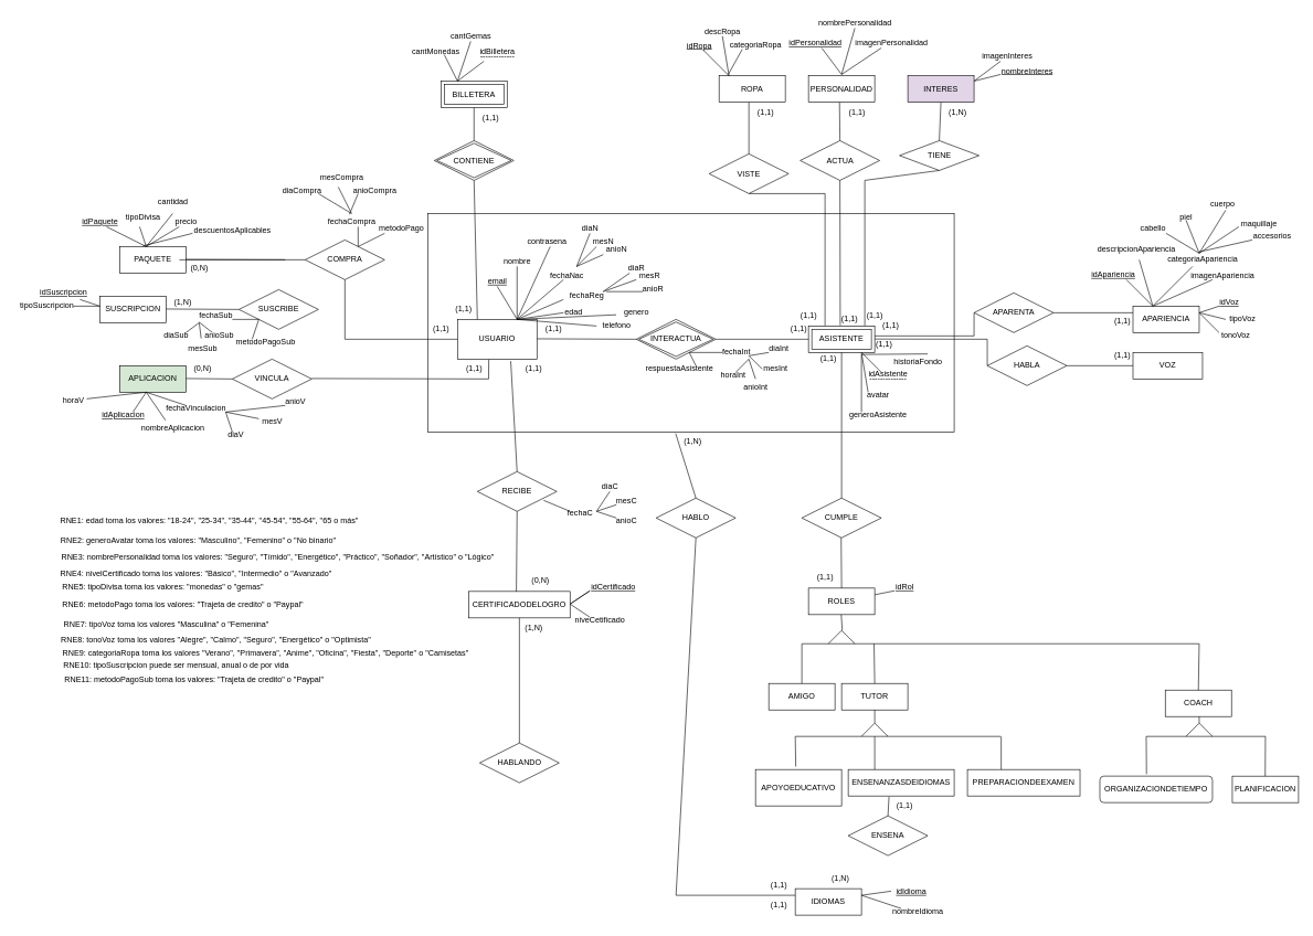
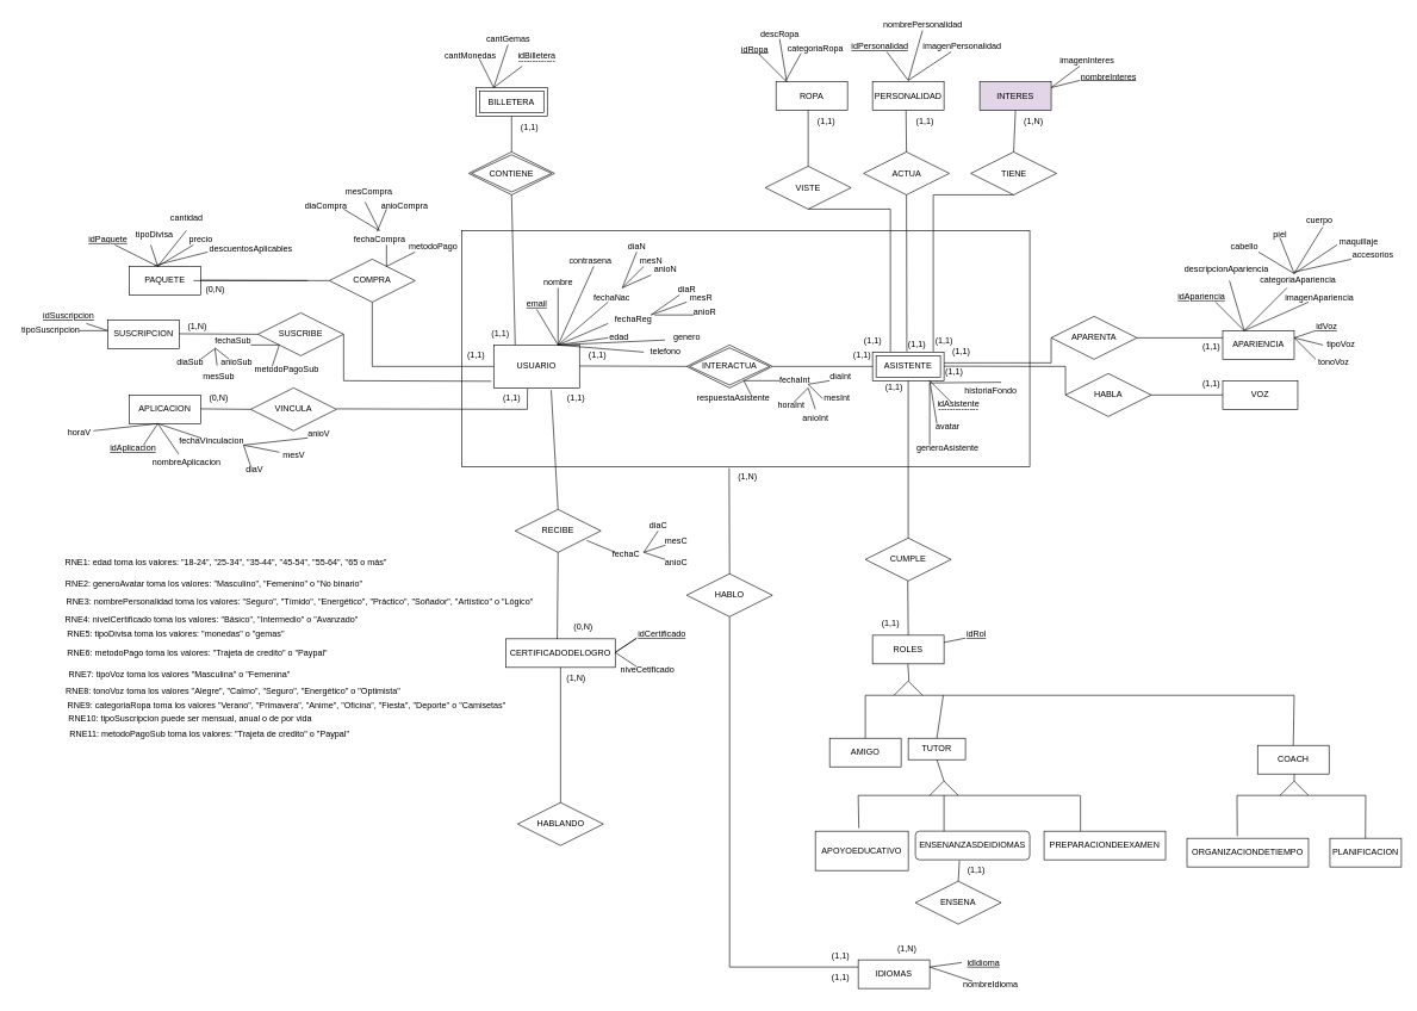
- <mxCell id="18" value="TIENE" style="shape=rhombus;perimeter=rhombusPerimeter;whiteSpace=wrap;html=1;align=center;" parent="1" vertex="1"><mxGeometry x="1357.5" y="212" width="120" height="45" as="geometry" /></mxCell>
+ <mxCell id="18" value="TIENE" style="shape=rhombus;perimeter=rhombusPerimeter;whiteSpace=wrap;html=1;align=center;" parent="1" vertex="1"><mxGeometry x="1357.5" y="212" width="120" height="60" as="geometry" /></mxCell>
+ <mxCell id="207" value="" style="endArrow=none;html=1;rounded=0;exitX=1;exitY=0.5;exitDx=0;exitDy=0;entryX=-0.028;entryY=0.846;entryDx=0;entryDy=0;entryPerimeter=0;" parent="1" source="206" target="3" edge="1"><mxGeometry relative="1" as="geometry"><mxPoint x="460" y="552" as="sourcePoint" /><mxPoint x="620" y="552" as="targetPoint" /><Array as="points"><mxPoint x="480" y="532" /></Array></mxGeometry></mxCell>
- <mxCell id="31" value="APLICACION" style="whiteSpace=wrap;html=1;align=center;fillColor=#d5e8d4;" parent="1" vertex="1"><mxGeometry x="180" y="552" width="100" height="40" as="geometry" /></mxCell>
+ <mxCell id="31" value="APLICACION" style="whiteSpace=wrap;html=1;align=center;" parent="1" vertex="1"><mxGeometry x="180" y="552" width="100" height="40" as="geometry" /></mxCell>
- <mxCell id="46" value="HABLO" style="shape=rhombus;perimeter=rhombusPerimeter;whiteSpace=wrap;html=1;align=center;" parent="1" vertex="1"><mxGeometry x="990" y="752" width="120" height="60" as="geometry" /></mxCell>
+ <mxCell id="46" value="HABLO" style="shape=rhombus;perimeter=rhombusPerimeter;whiteSpace=wrap;html=1;align=center;" parent="1" vertex="1"><mxGeometry x="960" y="802" width="120" height="60" as="geometry" /></mxCell>
- <mxCell id="7" value="TUTOR" style="whiteSpace=wrap;html=1;align=center;" parent="1" vertex="1"><mxGeometry x="1270" y="1032" width="100" height="40" as="geometry" /></mxCell>
+ <mxCell id="7" value="TUTOR" style="whiteSpace=wrap;html=1;align=center;" parent="1" vertex="1"><mxGeometry x="1270" y="1032" width="80" height="30" as="geometry" /></mxCell>
- <mxCell id="25" value="ENSENANZASDEIDIOMAS" style="whiteSpace=wrap;html=1;align=center;" parent="1" vertex="1"><mxGeometry x="1280" y="1162" width="160" height="40" as="geometry" /></mxCell>
+ <mxCell id="25" value="ENSENANZASDEIDIOMAS" style="whiteSpace=wrap;html=1;align=center;rounded=1;" parent="1" vertex="1"><mxGeometry x="1280" y="1162" width="160" height="40" as="geometry" /></mxCell>
- <mxCell id="23" value="ORGANIZACIONDETIEMPO" style="whiteSpace=wrap;html=1;align=center;rounded=1;" parent="1" vertex="1"><mxGeometry x="1660" y="1172" width="170" height="40" as="geometry" /></mxCell>
+ <mxCell id="23" value="ORGANIZACIONDETIEMPO" style="whiteSpace=wrap;html=1;align=center;" parent="1" vertex="1"><mxGeometry x="1660" y="1172" width="170" height="40" as="geometry" /></mxCell>
